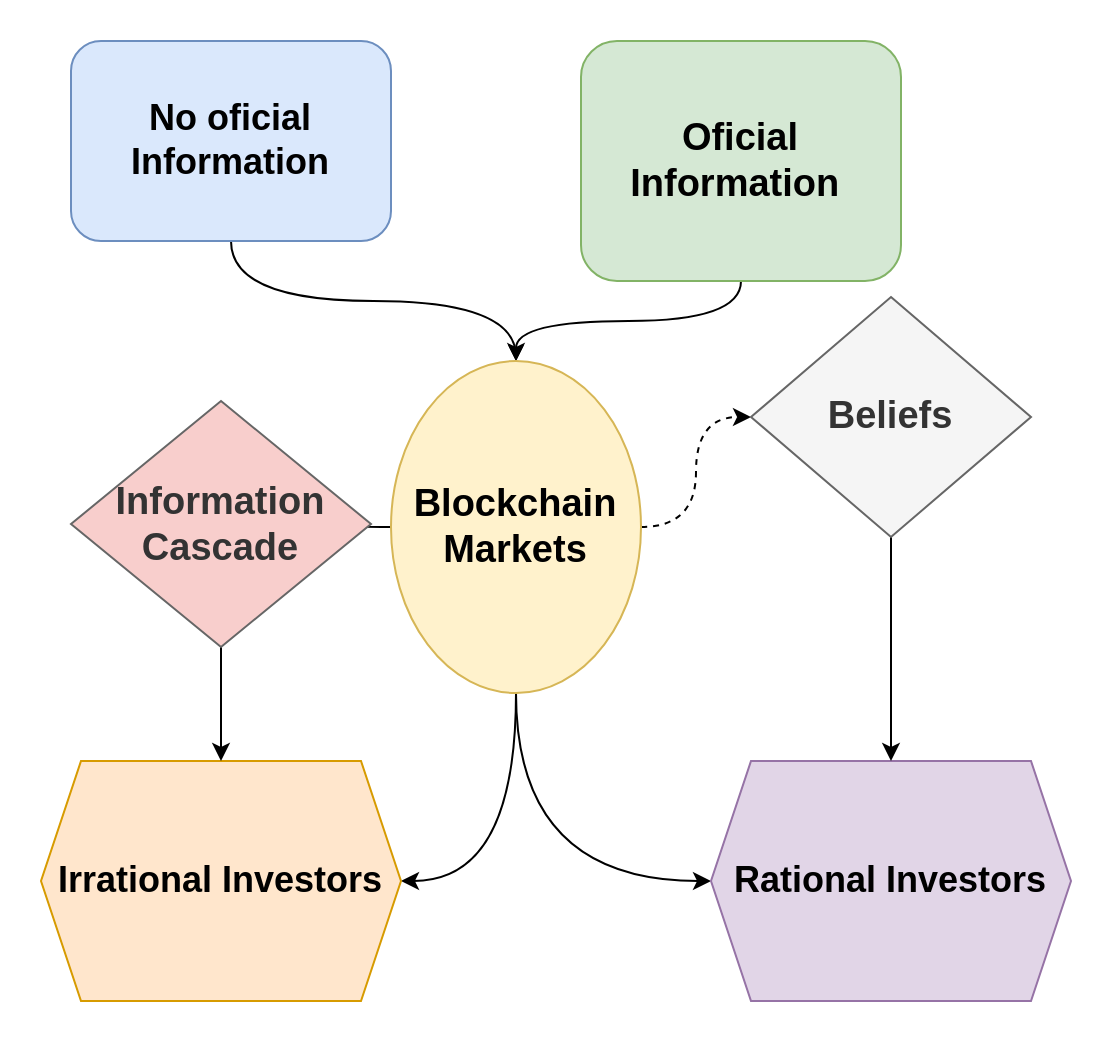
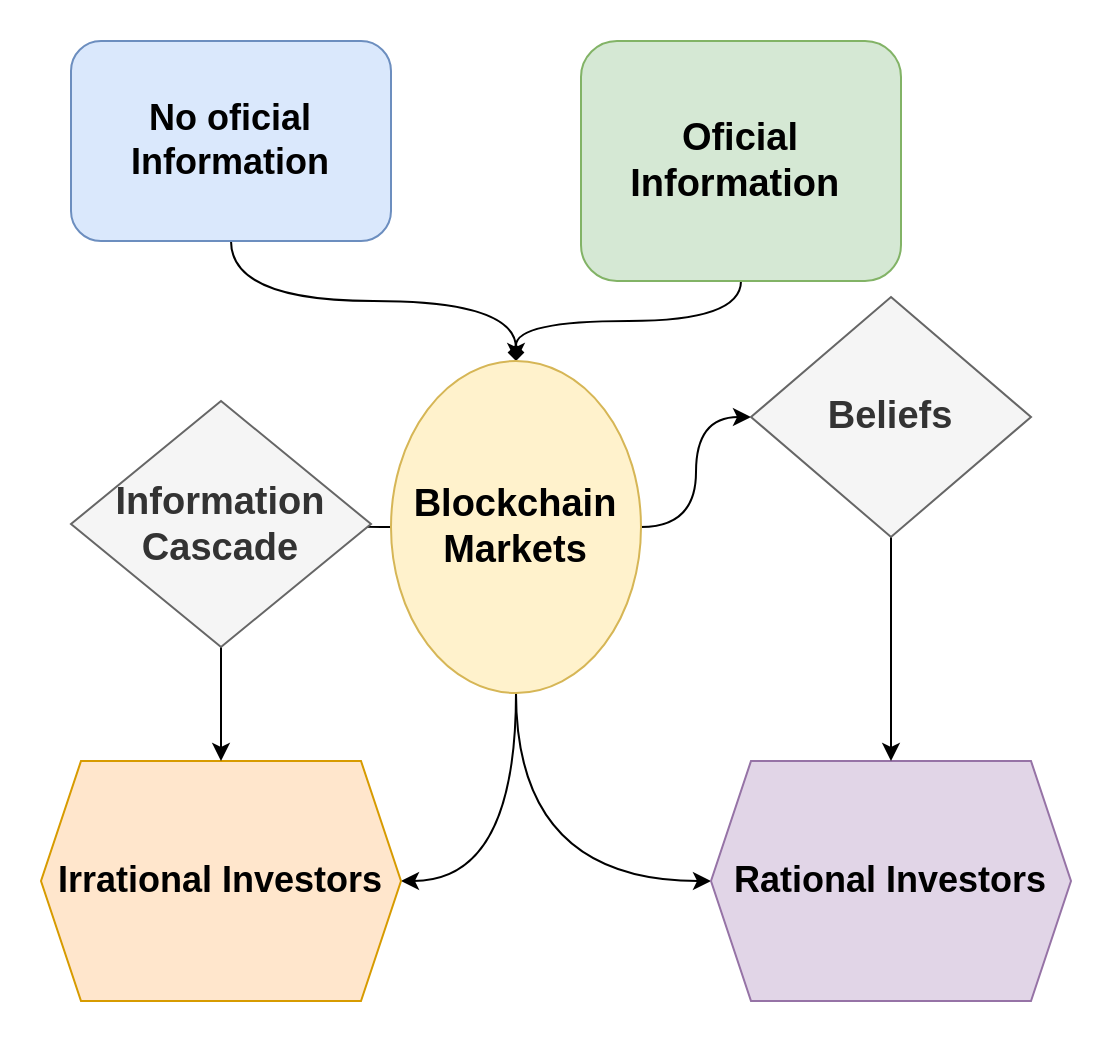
- <mxCell id="4" style="edgeStyle=orthogonalEdgeStyle;curved=1;orthogonalLoop=1;jettySize=auto;html=1;entryX=0.5;entryY=0;entryDx=0;entryDy=0;" edge="1" parent="1" source="5" target="10"><mxGeometry relative="1" as="geometry" /></mxCell>
+ <mxCell id="4" style="edgeStyle=orthogonalEdgeStyle;curved=1;orthogonalLoop=1;jettySize=auto;html=1;entryX=0.5;entryY=0;entryDx=0;entryDy=0;endArrow=diamond;" edge="1" parent="1" source="5" target="10"><mxGeometry relative="1" as="geometry" /></mxCell>
- <mxCell id="2" style="edgeStyle=orthogonalEdgeStyle;curved=1;orthogonalLoop=1;jettySize=auto;html=1;entryX=0.5;entryY=0;entryDx=0;entryDy=0;endArrow=open;" edge="1" parent="1" source="3" target="10"><mxGeometry relative="1" as="geometry" /></mxCell>
+ <mxCell id="2" style="edgeStyle=orthogonalEdgeStyle;curved=1;orthogonalLoop=1;jettySize=auto;html=1;entryX=0.5;entryY=0;entryDx=0;entryDy=0;" edge="1" parent="1" source="3" target="10"><mxGeometry relative="1" as="geometry" /></mxCell>
- <mxCell id="7" value="" style="edgeStyle=orthogonalEdgeStyle;curved=1;orthogonalLoop=1;jettySize=auto;html=1;fontSize=19;dashed=1;" edge="1" parent="1" source="10" target="15"><mxGeometry relative="1" as="geometry" /></mxCell>
+ <mxCell id="7" value="" style="edgeStyle=orthogonalEdgeStyle;curved=1;orthogonalLoop=1;jettySize=auto;html=1;fontSize=19;" edge="1" parent="1" source="10" target="15"><mxGeometry relative="1" as="geometry" /></mxCell>
- <mxCell id="17" value="Information Cascade" style="rhombus;whiteSpace=wrap;html=1;strokeWidth=1;fontSize=19;fillColor=#f8cecc;fontColor=#333333;strokeColor=#666666;fontStyle=1;" vertex="1" parent="1"><mxGeometry x="35" y="200" width="150" height="123" as="geometry" /></mxCell>
+ <mxCell id="17" value="Information Cascade" style="rhombus;whiteSpace=wrap;html=1;strokeWidth=1;fontSize=19;fillColor=#f5f5f5;fontColor=#333333;strokeColor=#666666;fontStyle=1" vertex="1" parent="1"><mxGeometry x="35" y="200" width="150" height="123" as="geometry" /></mxCell>
